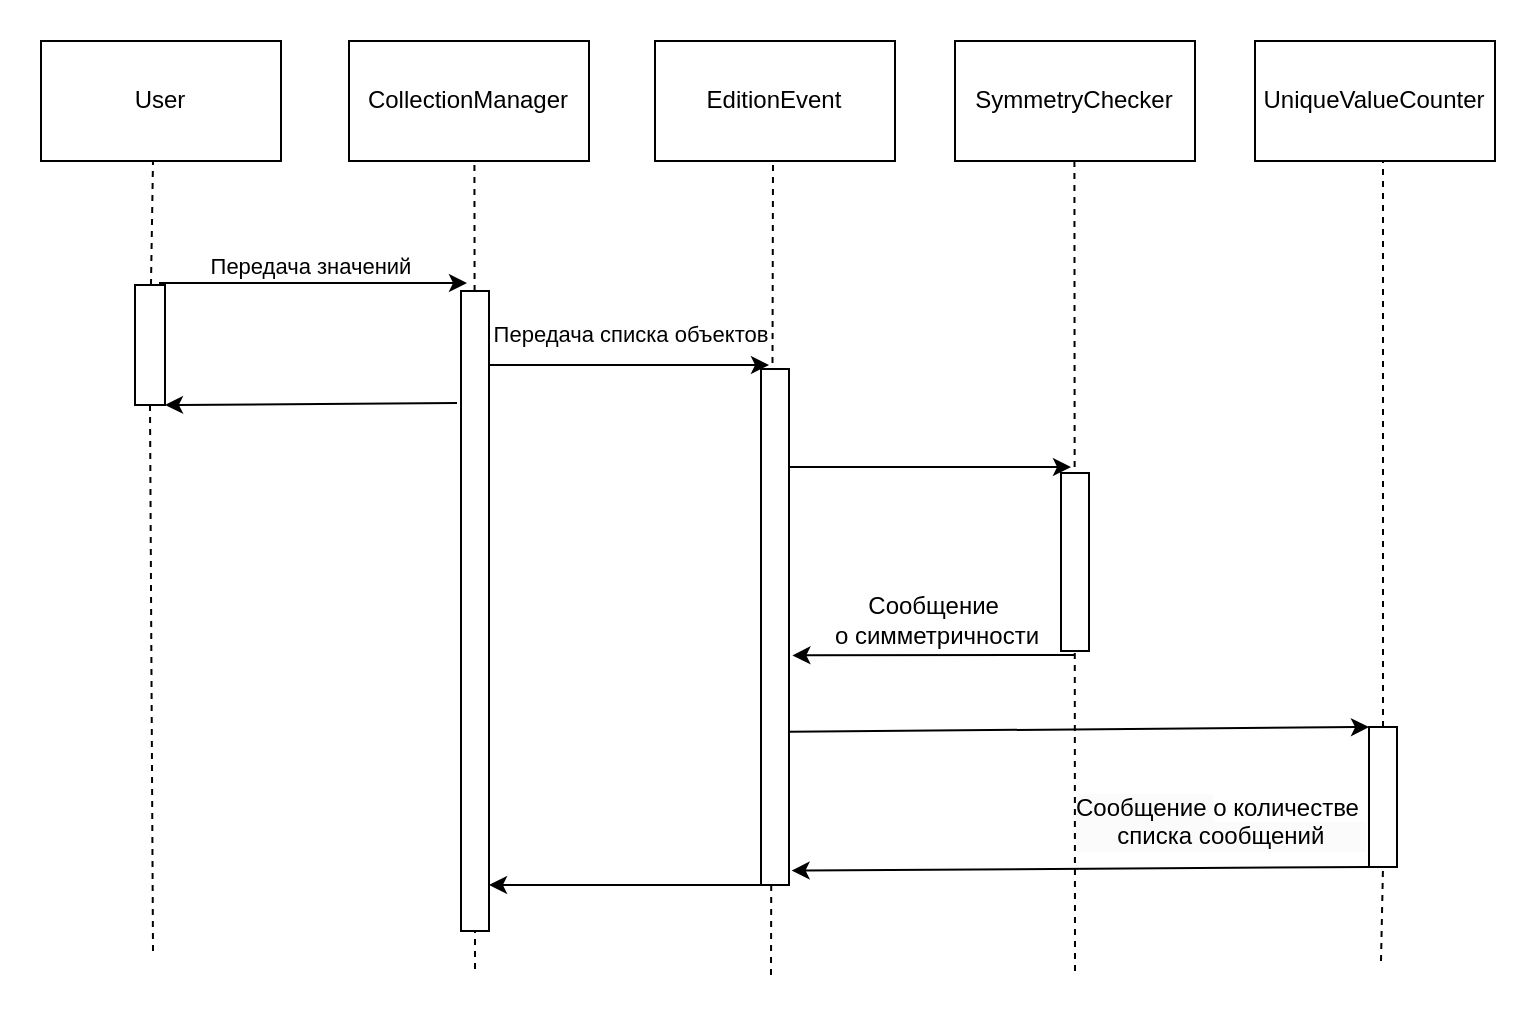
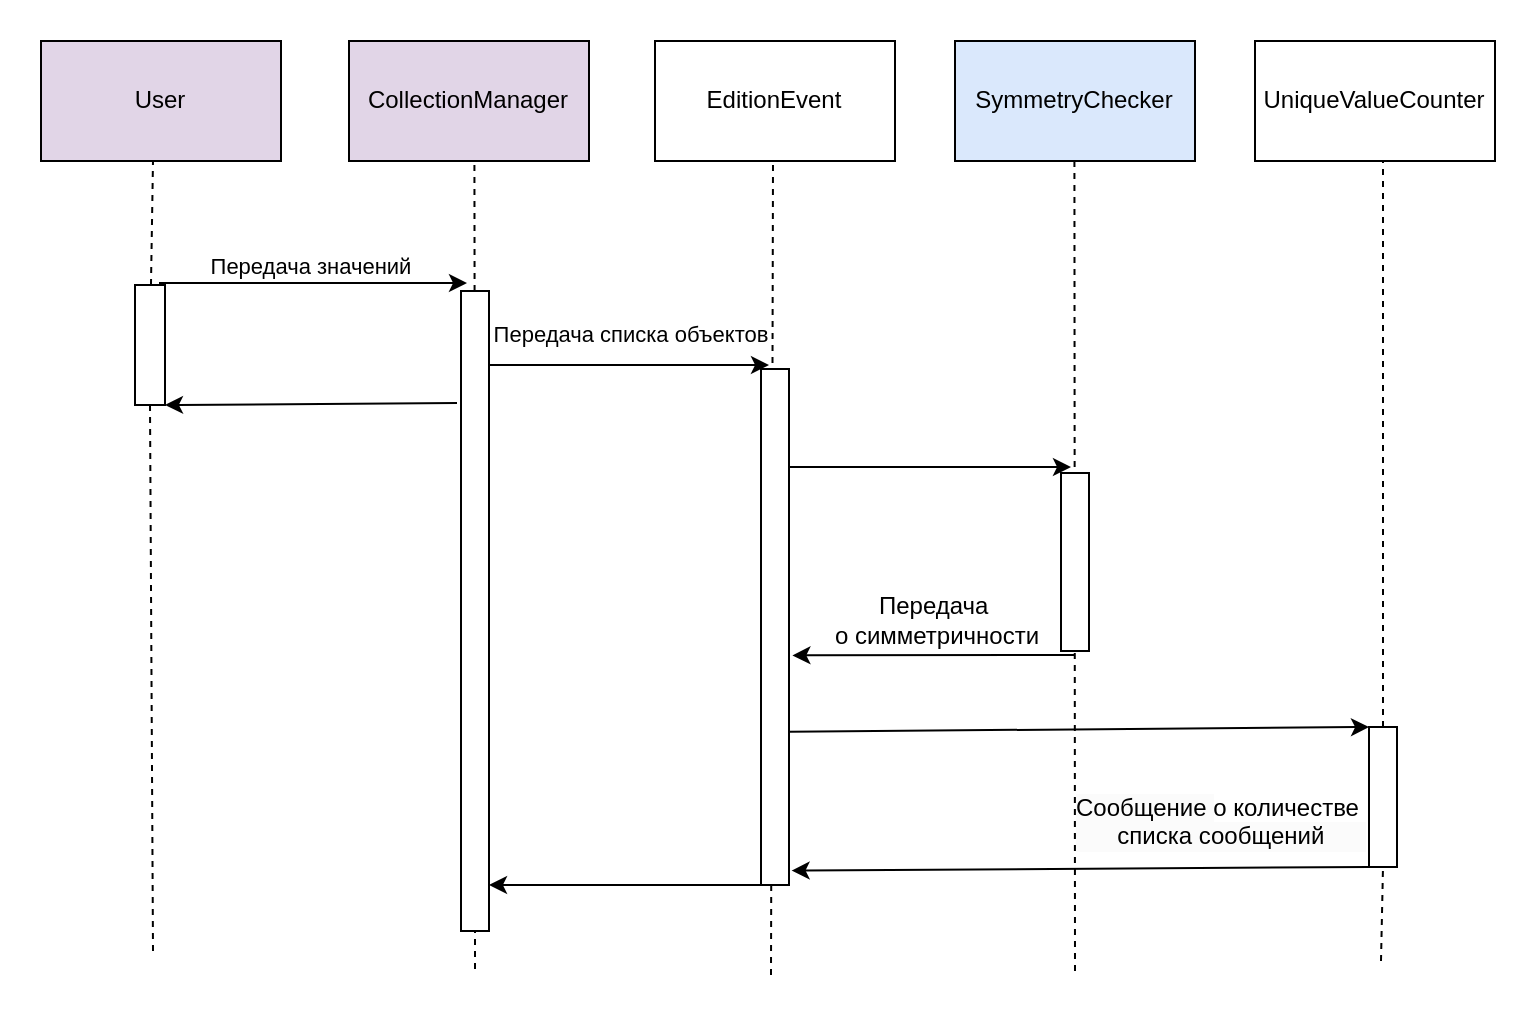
- <mxCell id="2" value="User" style="rounded=0;whiteSpace=wrap;html=1;" vertex="1" parent="1"><mxGeometry x="20" y="20" width="120" height="60" as="geometry" /></mxCell>
+ <mxCell id="2" value="User" style="rounded=0;whiteSpace=wrap;html=1;fillColor=#e1d5e7;" vertex="1" parent="1"><mxGeometry x="20" y="20" width="120" height="60" as="geometry" /></mxCell>
- <mxCell id="3" value="CollectionManager" style="rounded=0;whiteSpace=wrap;html=1;" vertex="1" parent="1"><mxGeometry x="174" y="20" width="120" height="60" as="geometry" /></mxCell>
+ <mxCell id="3" value="CollectionManager" style="rounded=0;whiteSpace=wrap;html=1;fillColor=#e1d5e7;" vertex="1" parent="1"><mxGeometry x="174" y="20" width="120" height="60" as="geometry" /></mxCell>
- <mxCell id="5" value="SymmetryChecker" style="rounded=0;whiteSpace=wrap;html=1;" vertex="1" parent="1"><mxGeometry x="477" y="20" width="120" height="60" as="geometry" /></mxCell>
+ <mxCell id="5" value="SymmetryChecker" style="rounded=0;whiteSpace=wrap;html=1;fillColor=#dae8fc;" vertex="1" parent="1"><mxGeometry x="477" y="20" width="120" height="60" as="geometry" /></mxCell>
- <mxCell id="30" value="Сообщение&amp;nbsp;&lt;div&gt;о симметричности&lt;/div&gt;" style="text;html=1;align=center;verticalAlign=middle;resizable=0;points=[];autosize=1;strokeColor=none;fillColor=none;" vertex="1" parent="1"><mxGeometry x="408" y="289" width="120" height="41" as="geometry" /></mxCell>
+ <mxCell id="30" value="Передача&amp;nbsp;&lt;div&gt;о симметричности&lt;/div&gt;" style="text;html=1;align=center;verticalAlign=middle;resizable=0;points=[];autosize=1;strokeColor=none;fillColor=none;" vertex="1" parent="1"><mxGeometry x="408" y="289" width="120" height="41" as="geometry" /></mxCell>
